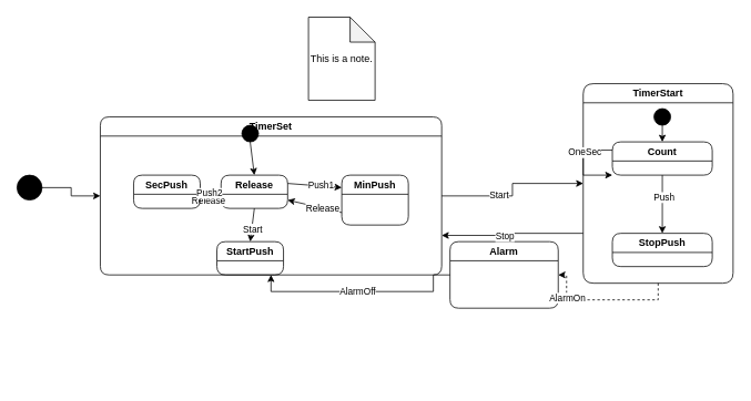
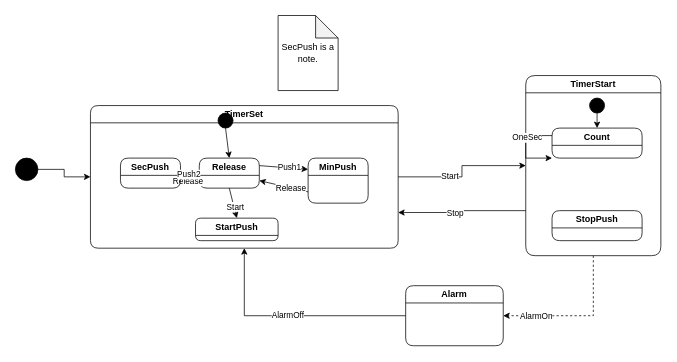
- <mxCell id="32" value="This is a note." style="shape=note;whiteSpace=wrap;html=1;backgroundOutline=1;darkOpacity=0.05;glass=0;sketch=0;fillColor=#ffffff;" parent="1" vertex="1"><mxGeometry x="370" y="20" width="80" height="100" as="geometry" /></mxCell>
+ <mxCell id="32" value="SecPush is a note." style="shape=note;whiteSpace=wrap;html=1;backgroundOutline=1;darkOpacity=0.05;glass=0;sketch=0;fillColor=#ffffff;" parent="1" vertex="1"><mxGeometry x="370" y="20" width="80" height="100" as="geometry" /></mxCell>
- <mxCell id="30" value="" style="edgeStyle=orthogonalEdgeStyle;rounded=0;orthogonalLoop=1;jettySize=auto;html=1;exitX=0.5;exitY=1;exitDx=0;exitDy=0;entryX=0.5;entryY=0;entryDx=0;entryDy=0;" edge="1" parent="23" source="24" target="25"><mxGeometry relative="1" as="geometry"><mxPoint x="-135" y="175" as="sourcePoint" /><mxPoint x="35" y="160" as="targetPoint" /></mxGeometry></mxCell>
- <mxCell id="31" value="Push" style="edgeLabel;html=1;align=center;verticalAlign=middle;resizable=0;points=[];" vertex="1" connectable="0" parent="30"><mxGeometry x="-0.269" y="1" relative="1" as="geometry"><mxPoint as="offset" /></mxGeometry></mxCell>
- <mxCell id="8" value="StartPush" style="swimlane;rounded=1;whiteSpace=wrap;html=1;glass=0;sketch=0;" vertex="1" parent="6"><mxGeometry x="140" y="150" width="80" height="40" as="geometry" /></mxCell>
+ <mxCell id="8" value="StartPush" style="swimlane;rounded=1;whiteSpace=wrap;html=1;glass=0;sketch=0;" vertex="1" parent="6"><mxGeometry x="140" y="150" width="110" height="30" as="geometry" /></mxCell>
- <mxCell id="33" value="Alarm" style="swimlane;rounded=1;whiteSpace=wrap;html=1;glass=0;sketch=0;startSize=23;" vertex="1" parent="1"><mxGeometry x="540" y="290" width="130" height="80" as="geometry" /></mxCell>
+ <mxCell id="33" value="Alarm" style="swimlane;rounded=1;whiteSpace=wrap;html=1;glass=0;sketch=0;startSize=23;" vertex="1" parent="1"><mxGeometry x="540" y="380" width="130" height="80" as="geometry" /></mxCell>
